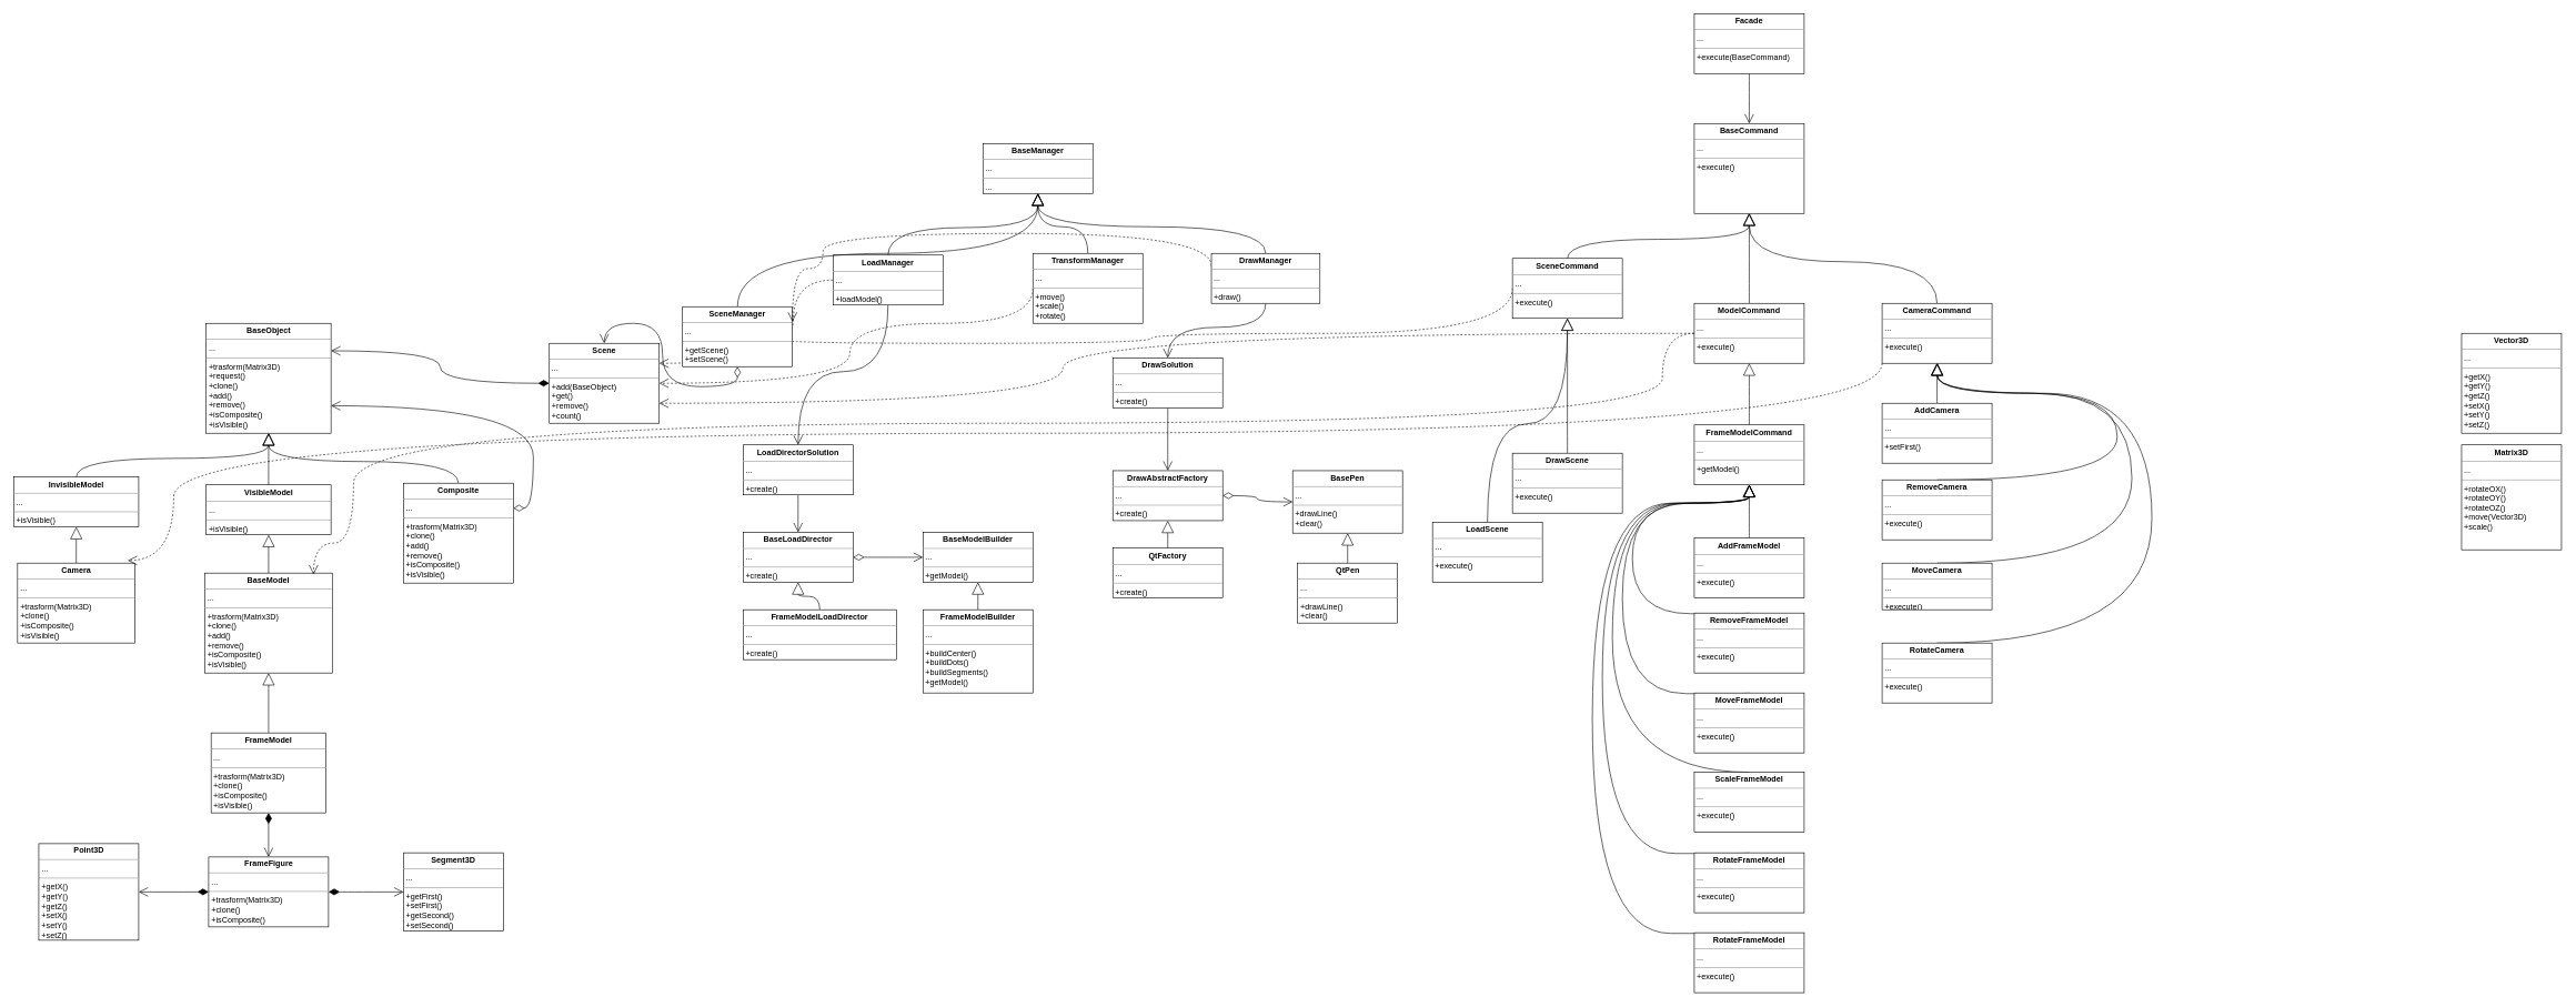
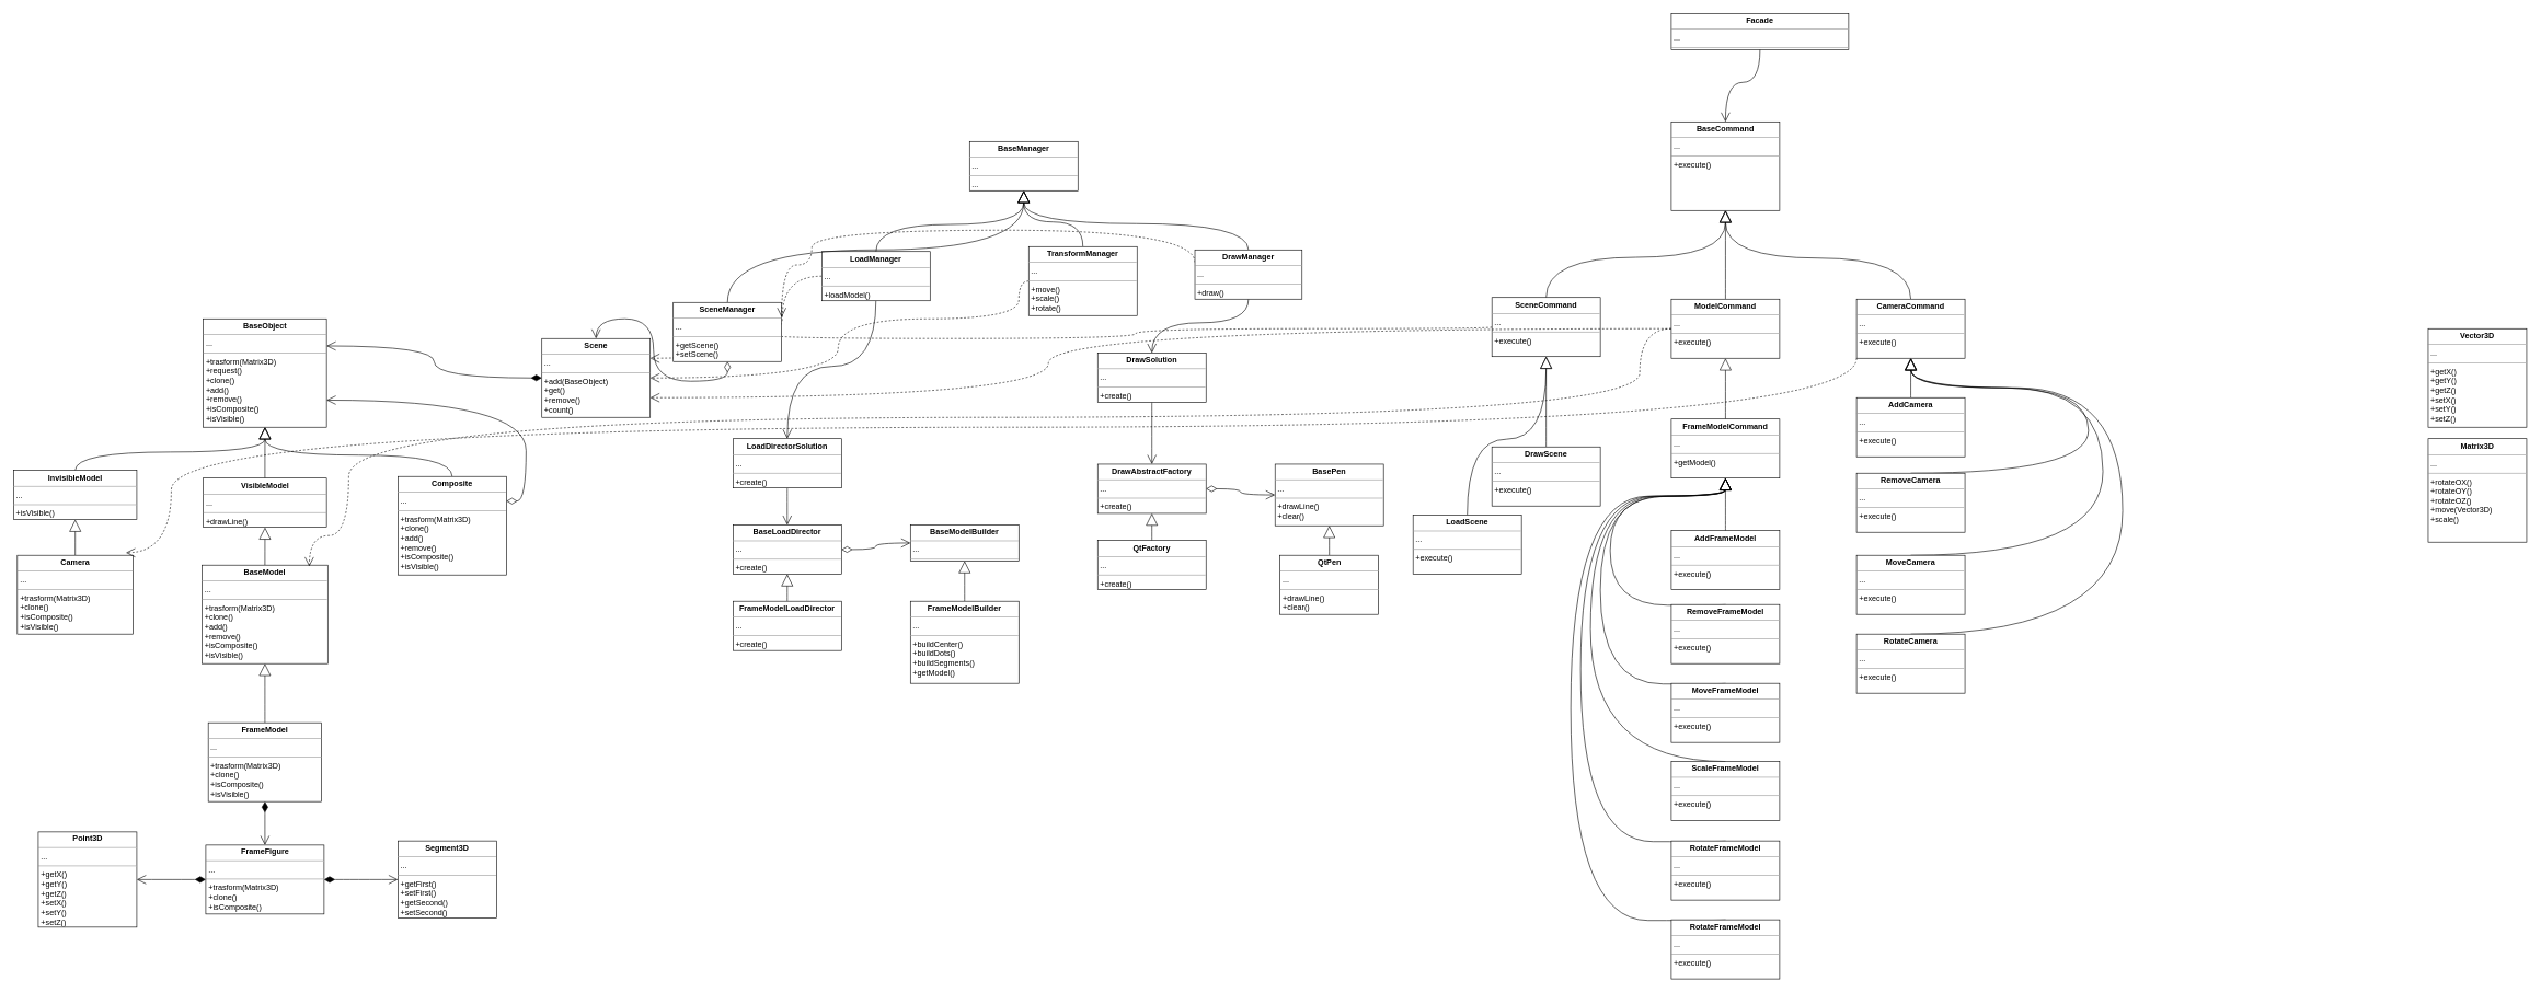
- <mxCell id="20" value="&lt;p style=&quot;margin:0px;margin-top:4px;text-align:center;&quot;&gt;&lt;b&gt;Facade&lt;/b&gt;&lt;/p&gt;&lt;hr size=&quot;1&quot;&gt;&lt;p style=&quot;margin:0px;margin-left:4px;&quot;&gt;...&lt;/p&gt;&lt;hr size=&quot;1&quot;&gt;&lt;p style=&quot;margin:0px;margin-left:4px;&quot;&gt;+execute(BaseCommand)&lt;/p&gt;" style="verticalAlign=top;align=left;overflow=fill;fontSize=12;fontFamily=Helvetica;html=1;whiteSpace=wrap;" parent="1" vertex="1"><mxGeometry x="2543" y="20" width="165" height="90" as="geometry" /></mxCell>
+ <mxCell id="20" value="&lt;p style=&quot;margin:0px;margin-top:4px;text-align:center;&quot;&gt;&lt;b&gt;Facade&lt;/b&gt;&lt;/p&gt;&lt;hr size=&quot;1&quot;&gt;&lt;p style=&quot;margin:0px;margin-left:4px;&quot;&gt;...&lt;/p&gt;&lt;hr size=&quot;1&quot;&gt;&lt;p style=&quot;margin:0px;margin-left:4px;&quot;&gt;+execute(BaseCommand)&lt;/p&gt;" style="verticalAlign=top;align=left;overflow=fill;fontSize=12;fontFamily=Helvetica;html=1;whiteSpace=wrap;" parent="1" vertex="1"><mxGeometry x="2543" y="20" width="270" height="55" as="geometry" /></mxCell>
- <mxCell id="64" value="&lt;p style=&quot;margin:0px;margin-top:4px;text-align:center;&quot;&gt;&lt;b&gt;TransformManager&lt;/b&gt;&lt;/p&gt;&lt;hr size=&quot;1&quot;&gt;&lt;p style=&quot;margin:0px;margin-left:4px;&quot;&gt;...&lt;/p&gt;&lt;hr size=&quot;1&quot;&gt;&lt;p style=&quot;margin:0px;margin-left:4px;&quot;&gt;+move()&lt;/p&gt;&lt;p style=&quot;margin:0px;margin-left:4px;&quot;&gt;+scale()&lt;/p&gt;&lt;p style=&quot;margin:0px;margin-left:4px;&quot;&gt;+rotate()&lt;/p&gt;" style="verticalAlign=top;align=left;overflow=fill;fontSize=12;fontFamily=Helvetica;html=1;whiteSpace=wrap;" parent="1" vertex="1"><mxGeometry x="1550" y="380" width="165" height="105" as="geometry" /></mxCell>
+ <mxCell id="64" value="&lt;p style=&quot;margin:0px;margin-top:4px;text-align:center;&quot;&gt;&lt;b&gt;TransformManager&lt;/b&gt;&lt;/p&gt;&lt;hr size=&quot;1&quot;&gt;&lt;p style=&quot;margin:0px;margin-left:4px;&quot;&gt;...&lt;/p&gt;&lt;hr size=&quot;1&quot;&gt;&lt;p style=&quot;margin:0px;margin-left:4px;&quot;&gt;+move()&lt;/p&gt;&lt;p style=&quot;margin:0px;margin-left:4px;&quot;&gt;+scale()&lt;/p&gt;&lt;p style=&quot;margin:0px;margin-left:4px;&quot;&gt;+rotate()&lt;/p&gt;" style="verticalAlign=top;align=left;overflow=fill;fontSize=12;fontFamily=Helvetica;html=1;whiteSpace=wrap;" parent="1" vertex="1"><mxGeometry x="1565" y="375" width="165" height="105" as="geometry" /></mxCell>
- <mxCell id="24" value="&lt;p style=&quot;margin:0px;margin-top:4px;text-align:center;&quot;&gt;&lt;b&gt;SceneCommand&lt;/b&gt;&lt;/p&gt;&lt;hr size=&quot;1&quot;&gt;&lt;p style=&quot;margin:0px;margin-left:4px;&quot;&gt;...&lt;/p&gt;&lt;hr size=&quot;1&quot;&gt;&lt;p style=&quot;margin:0px;margin-left:4px;&quot;&gt;+execute()&lt;/p&gt;" style="verticalAlign=top;align=left;overflow=fill;fontSize=12;fontFamily=Helvetica;html=1;whiteSpace=wrap;" parent="1" vertex="1"><mxGeometry x="2270" y="387.5" width="165" height="90" as="geometry" /></mxCell>
+ <mxCell id="24" value="&lt;p style=&quot;margin:0px;margin-top:4px;text-align:center;&quot;&gt;&lt;b&gt;SceneCommand&lt;/b&gt;&lt;/p&gt;&lt;hr size=&quot;1&quot;&gt;&lt;p style=&quot;margin:0px;margin-left:4px;&quot;&gt;...&lt;/p&gt;&lt;hr size=&quot;1&quot;&gt;&lt;p style=&quot;margin:0px;margin-left:4px;&quot;&gt;+execute()&lt;/p&gt;" style="verticalAlign=top;align=left;overflow=fill;fontSize=12;fontFamily=Helvetica;html=1;whiteSpace=wrap;" parent="1" vertex="1"><mxGeometry x="2270" y="452.5" width="165" height="90" as="geometry" /></mxCell>
- <mxCell id="43" value="&lt;p style=&quot;margin:0px;margin-top:4px;text-align:center;&quot;&gt;&lt;b&gt;AddCamera&lt;/b&gt;&lt;/p&gt;&lt;hr size=&quot;1&quot;&gt;&lt;p style=&quot;margin:0px;margin-left:4px;&quot;&gt;...&lt;/p&gt;&lt;hr size=&quot;1&quot;&gt;&lt;p style=&quot;margin:0px;margin-left:4px;&quot;&gt;+setFirst()&lt;/p&gt;" style="verticalAlign=top;align=left;overflow=fill;fontSize=12;fontFamily=Helvetica;html=1;whiteSpace=wrap;" parent="1" vertex="1"><mxGeometry x="2825" y="605" width="165" height="90" as="geometry" /></mxCell>
+ <mxCell id="43" value="&lt;p style=&quot;margin:0px;margin-top:4px;text-align:center;&quot;&gt;&lt;b&gt;AddCamera&lt;/b&gt;&lt;/p&gt;&lt;hr size=&quot;1&quot;&gt;&lt;p style=&quot;margin:0px;margin-left:4px;&quot;&gt;...&lt;/p&gt;&lt;hr size=&quot;1&quot;&gt;&lt;p style=&quot;margin:0px;margin-left:4px;&quot;&gt;+execute()&lt;/p&gt;" style="verticalAlign=top;align=left;overflow=fill;fontSize=12;fontFamily=Helvetica;html=1;whiteSpace=wrap;" parent="1" vertex="1"><mxGeometry x="2825" y="605" width="165" height="90" as="geometry" /></mxCell>
- <mxCell id="90" value="&lt;p style=&quot;margin:0px;margin-top:4px;text-align:center;&quot;&gt;&lt;b&gt;VisibleModel&lt;/b&gt;&lt;/p&gt;&lt;hr size=&quot;1&quot;&gt;&lt;p style=&quot;margin:0px;margin-left:4px;&quot;&gt;...&lt;/p&gt;&lt;hr size=&quot;1&quot;&gt;&lt;p style=&quot;border-color: var(--border-color); margin: 0px 0px 0px 4px;&quot;&gt;+isVisible()&lt;br&gt;&lt;/p&gt;" style="verticalAlign=top;align=left;overflow=fill;fontSize=12;fontFamily=Helvetica;html=1;whiteSpace=wrap;" parent="1" vertex="1"><mxGeometry x="308.75" y="727.5" width="187.5" height="75" as="geometry" /></mxCell>
+ <mxCell id="90" value="&lt;p style=&quot;margin:0px;margin-top:4px;text-align:center;&quot;&gt;&lt;b&gt;VisibleModel&lt;/b&gt;&lt;/p&gt;&lt;hr size=&quot;1&quot;&gt;&lt;p style=&quot;margin:0px;margin-left:4px;&quot;&gt;...&lt;/p&gt;&lt;hr size=&quot;1&quot;&gt;&lt;p style=&quot;border-color: var(--border-color); margin: 0px 0px 0px 4px;&quot;&gt;+drawLine()&lt;br&gt;&lt;/p&gt;" style="verticalAlign=top;align=left;overflow=fill;fontSize=12;fontFamily=Helvetica;html=1;whiteSpace=wrap;" parent="1" vertex="1"><mxGeometry x="308.75" y="727.5" width="187.5" height="75" as="geometry" /></mxCell>
- <mxCell id="77" value="&lt;p style=&quot;margin:0px;margin-top:4px;text-align:center;&quot;&gt;&lt;b&gt;BaseModelBuilder&lt;/b&gt;&lt;/p&gt;&lt;hr size=&quot;1&quot;&gt;&lt;p style=&quot;margin:0px;margin-left:4px;&quot;&gt;...&lt;/p&gt;&lt;hr size=&quot;1&quot;&gt;&lt;p style=&quot;margin:0px;margin-left:4px;&quot;&gt;+getModel()&lt;/p&gt;" style="verticalAlign=top;align=left;overflow=fill;fontSize=12;fontFamily=Helvetica;html=1;whiteSpace=wrap;" parent="1" vertex="1"><mxGeometry x="1385" y="798.75" width="165" height="75" as="geometry" /></mxCell>
+ <mxCell id="77" value="&lt;p style=&quot;margin:0px;margin-top:4px;text-align:center;&quot;&gt;&lt;b&gt;BaseModelBuilder&lt;/b&gt;&lt;/p&gt;&lt;hr size=&quot;1&quot;&gt;&lt;p style=&quot;margin:0px;margin-left:4px;&quot;&gt;...&lt;/p&gt;&lt;hr size=&quot;1&quot;&gt;&lt;p style=&quot;margin:0px;margin-left:4px;&quot;&gt;+getModel()&lt;/p&gt;" style="verticalAlign=top;align=left;overflow=fill;fontSize=12;fontFamily=Helvetica;html=1;whiteSpace=wrap;" parent="1" vertex="1"><mxGeometry x="1385" y="798.75" width="165" height="55" as="geometry" /></mxCell>
- <mxCell id="47" value="&lt;p style=&quot;margin:0px;margin-top:4px;text-align:center;&quot;&gt;&lt;b&gt;MoveCamera&lt;/b&gt;&lt;/p&gt;&lt;hr size=&quot;1&quot;&gt;&lt;p style=&quot;margin:0px;margin-left:4px;&quot;&gt;...&lt;/p&gt;&lt;hr size=&quot;1&quot;&gt;&lt;p style=&quot;margin:0px;margin-left:4px;&quot;&gt;+execute()&lt;/p&gt;" style="verticalAlign=top;align=left;overflow=fill;fontSize=12;fontFamily=Helvetica;html=1;whiteSpace=wrap;" parent="1" vertex="1"><mxGeometry x="2825" y="845" width="165" height="70" as="geometry" /></mxCell>
+ <mxCell id="47" value="&lt;p style=&quot;margin:0px;margin-top:4px;text-align:center;&quot;&gt;&lt;b&gt;MoveCamera&lt;/b&gt;&lt;/p&gt;&lt;hr size=&quot;1&quot;&gt;&lt;p style=&quot;margin:0px;margin-left:4px;&quot;&gt;...&lt;/p&gt;&lt;hr size=&quot;1&quot;&gt;&lt;p style=&quot;margin:0px;margin-left:4px;&quot;&gt;+execute()&lt;/p&gt;" style="verticalAlign=top;align=left;overflow=fill;fontSize=12;fontFamily=Helvetica;html=1;whiteSpace=wrap;" parent="1" vertex="1"><mxGeometry x="2825" y="845" width="165" height="90" as="geometry" /></mxCell>
- <mxCell id="76" value="&lt;p style=&quot;margin:0px;margin-top:4px;text-align:center;&quot;&gt;&lt;b&gt;FrameModelLoadDirector&lt;/b&gt;&lt;/p&gt;&lt;hr size=&quot;1&quot;&gt;&lt;p style=&quot;margin:0px;margin-left:4px;&quot;&gt;...&lt;/p&gt;&lt;hr size=&quot;1&quot;&gt;&lt;p style=&quot;margin:0px;margin-left:4px;&quot;&gt;+create()&lt;/p&gt;" style="verticalAlign=top;align=left;overflow=fill;fontSize=12;fontFamily=Helvetica;html=1;whiteSpace=wrap;" parent="1" vertex="1"><mxGeometry x="1115" y="915" width="230" height="75" as="geometry" /></mxCell>
+ <mxCell id="76" value="&lt;p style=&quot;margin:0px;margin-top:4px;text-align:center;&quot;&gt;&lt;b&gt;FrameModelLoadDirector&lt;/b&gt;&lt;/p&gt;&lt;hr size=&quot;1&quot;&gt;&lt;p style=&quot;margin:0px;margin-left:4px;&quot;&gt;...&lt;/p&gt;&lt;hr size=&quot;1&quot;&gt;&lt;p style=&quot;margin:0px;margin-left:4px;&quot;&gt;+create()&lt;/p&gt;" style="verticalAlign=top;align=left;overflow=fill;fontSize=12;fontFamily=Helvetica;html=1;whiteSpace=wrap;" parent="1" vertex="1"><mxGeometry x="1115" y="915" width="165" height="75" as="geometry" /></mxCell>
